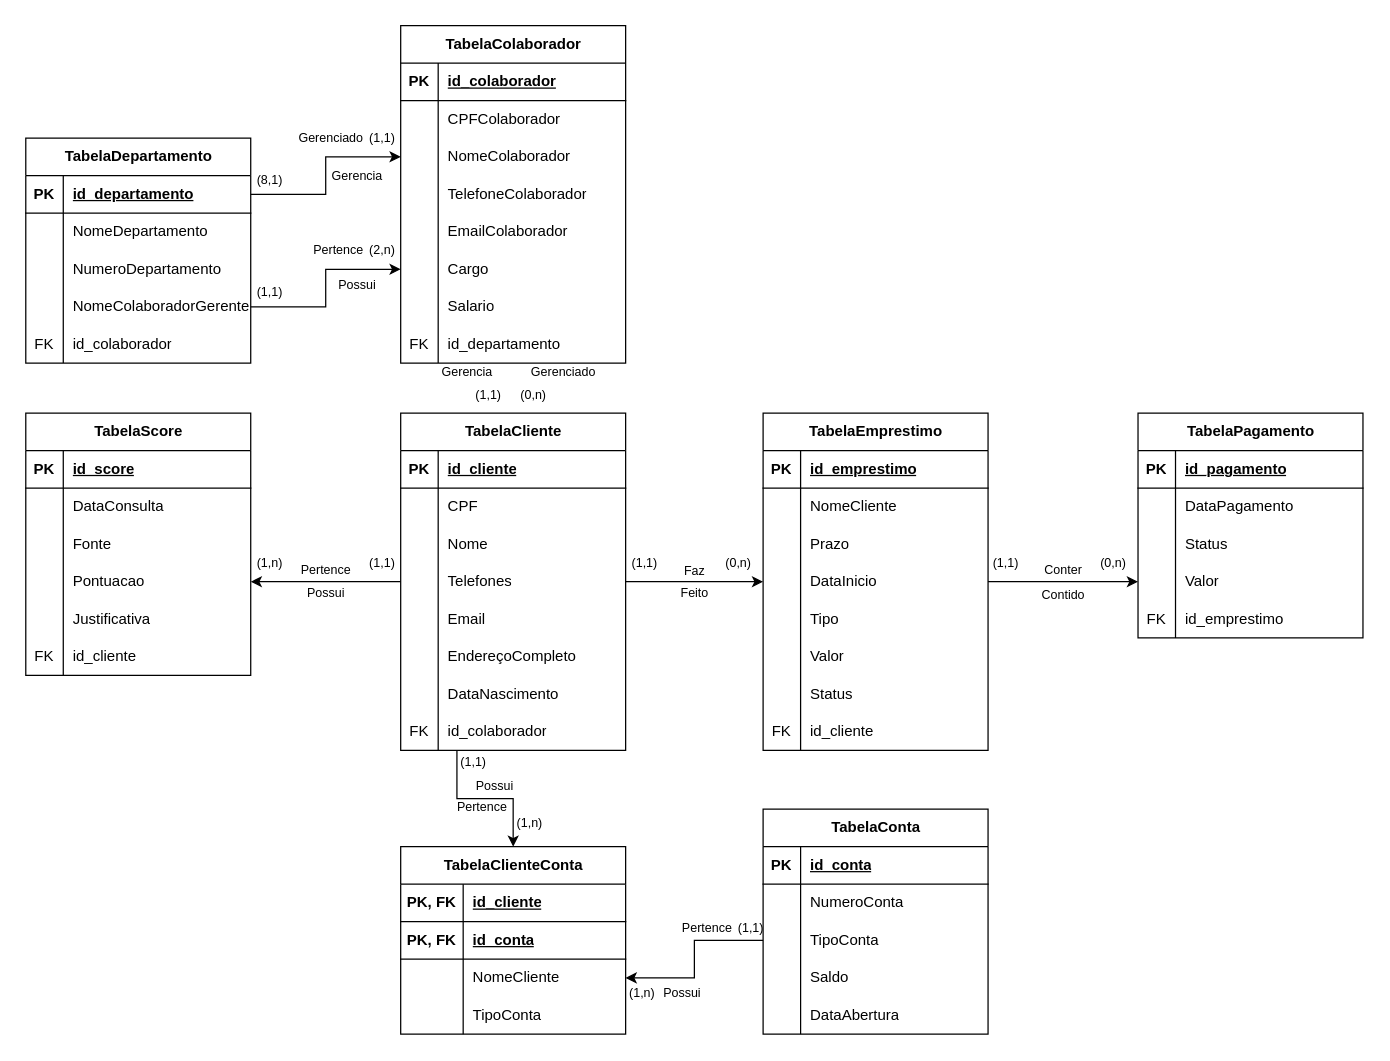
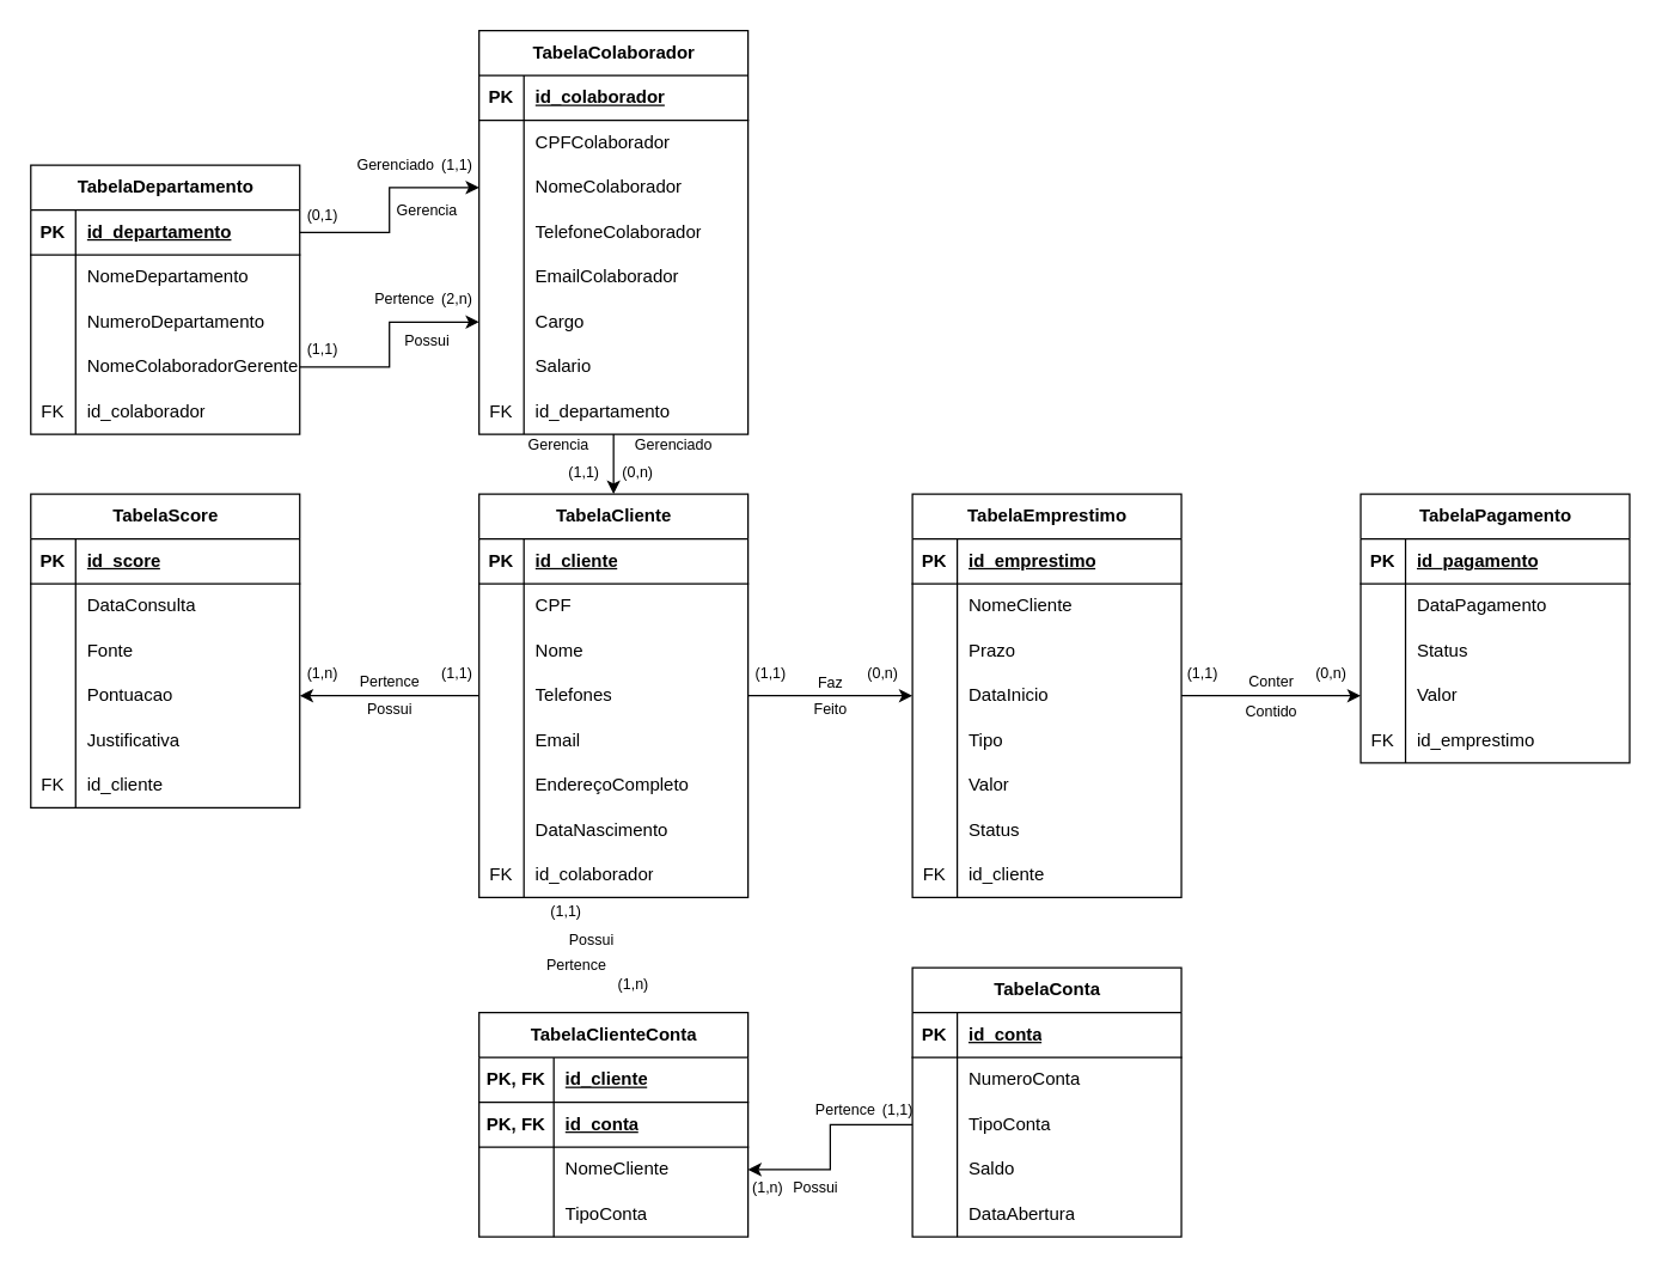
- <mxCell id="195" value="&lt;font&gt;(8,1)&lt;/font&gt;" style="text;html=1;align=center;verticalAlign=middle;resizable=0;points=[];autosize=1;strokeColor=none;fillColor=none;fontSize=10;" parent="1" vertex="1"><mxGeometry x="195" y="128" width="40" height="30" as="geometry" /></mxCell>
+ <mxCell id="195" value="&lt;font&gt;(0,1)&lt;/font&gt;" style="text;html=1;align=center;verticalAlign=middle;resizable=0;points=[];autosize=1;strokeColor=none;fillColor=none;fontSize=10;" parent="1" vertex="1"><mxGeometry x="195" y="128" width="40" height="30" as="geometry" /></mxCell>
+ <mxCell id="2" style="edgeStyle=orthogonalEdgeStyle;rounded=0;orthogonalLoop=1;jettySize=auto;html=1;exitX=0.5;exitY=1;exitDx=0;exitDy=0;entryX=0.5;entryY=0;entryDx=0;entryDy=0;" parent="1" source="3" target="29" edge="1"><mxGeometry relative="1" as="geometry" /></mxCell>
- <mxCell id="28" style="edgeStyle=orthogonalEdgeStyle;rounded=0;orthogonalLoop=1;jettySize=auto;html=1;exitX=0.25;exitY=1;exitDx=0;exitDy=0;entryX=0.5;entryY=0;entryDx=0;entryDy=0;" parent="1" source="29" target="147" edge="1"><mxGeometry relative="1" as="geometry" /></mxCell>
